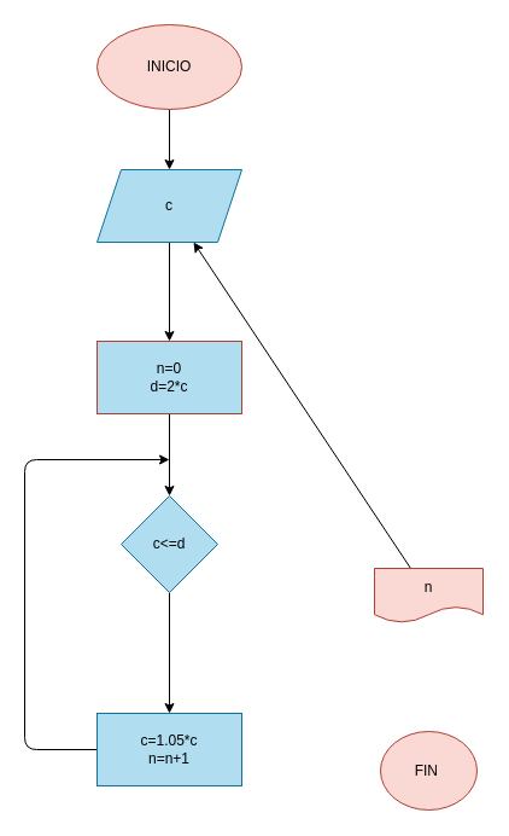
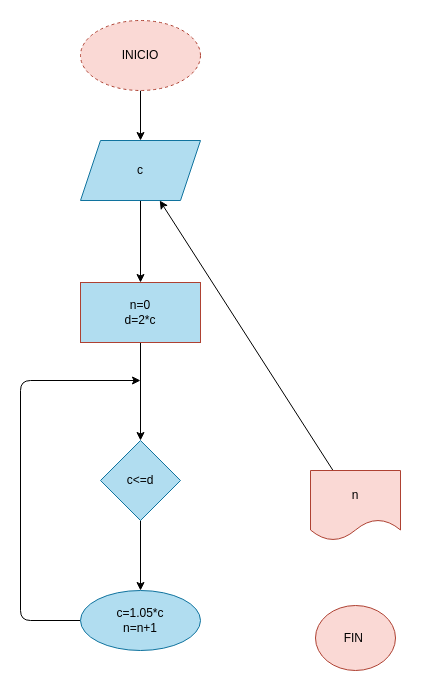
- <mxCell id="3" value="INICIO" style="ellipse;whiteSpace=wrap;html=1;fillColor=#fad9d5;strokeColor=#ae4132;" vertex="1" parent="1"><mxGeometry x="80" width="120" height="70" as="geometry" y="20" /></mxCell>
+ <mxCell id="3" value="INICIO" style="ellipse;whiteSpace=wrap;html=1;fillColor=#fad9d5;strokeColor=#ae4132;dashed=1;" vertex="1" parent="1"><mxGeometry x="80" width="120" height="70" as="geometry" y="20" /></mxCell>
- <mxCell id="9" value="c&amp;lt;=d" style="rhombus;whiteSpace=wrap;html=1;fillColor=#b1ddf0;strokeColor=#10739e;" vertex="1" parent="1"><mxGeometry x="100" y="410" width="80" height="80" as="geometry" /></mxCell>
+ <mxCell id="9" value="c&amp;lt;=d" style="rhombus;whiteSpace=wrap;html=1;fillColor=#b1ddf0;strokeColor=#10739e;" vertex="1" parent="1"><mxGeometry x="100" y="440" width="80" height="80" as="geometry" /></mxCell>
- <mxCell id="13" value="n" style="shape=document;whiteSpace=wrap;html=1;boundedLbl=1;fillColor=#fad9d5;strokeColor=#ae4132;" vertex="1" parent="1"><mxGeometry x="310" y="470" width="90" height="45" as="geometry" /></mxCell>
+ <mxCell id="13" value="n" style="shape=document;whiteSpace=wrap;html=1;boundedLbl=1;fillColor=#fad9d5;strokeColor=#ae4132;" vertex="1" parent="1"><mxGeometry x="310" y="470" width="90" height="70" as="geometry" /></mxCell>
- <mxCell id="11" value="c=1.05*c&lt;br&gt;n=n+1" style="whiteSpace=wrap;html=1;fillColor=#b1ddf0;strokeColor=#10739e;" vertex="1" parent="1"><mxGeometry x="80" y="590" width="120" height="60" as="geometry" /></mxCell>
+ <mxCell id="11" value="c=1.05*c&lt;br&gt;n=n+1" style="ellipse;whiteSpace=wrap;html=1;fillColor=#b1ddf0;strokeColor=#10739e;" vertex="1" parent="1"><mxGeometry x="80" y="590" width="120" height="60" as="geometry" /></mxCell>
